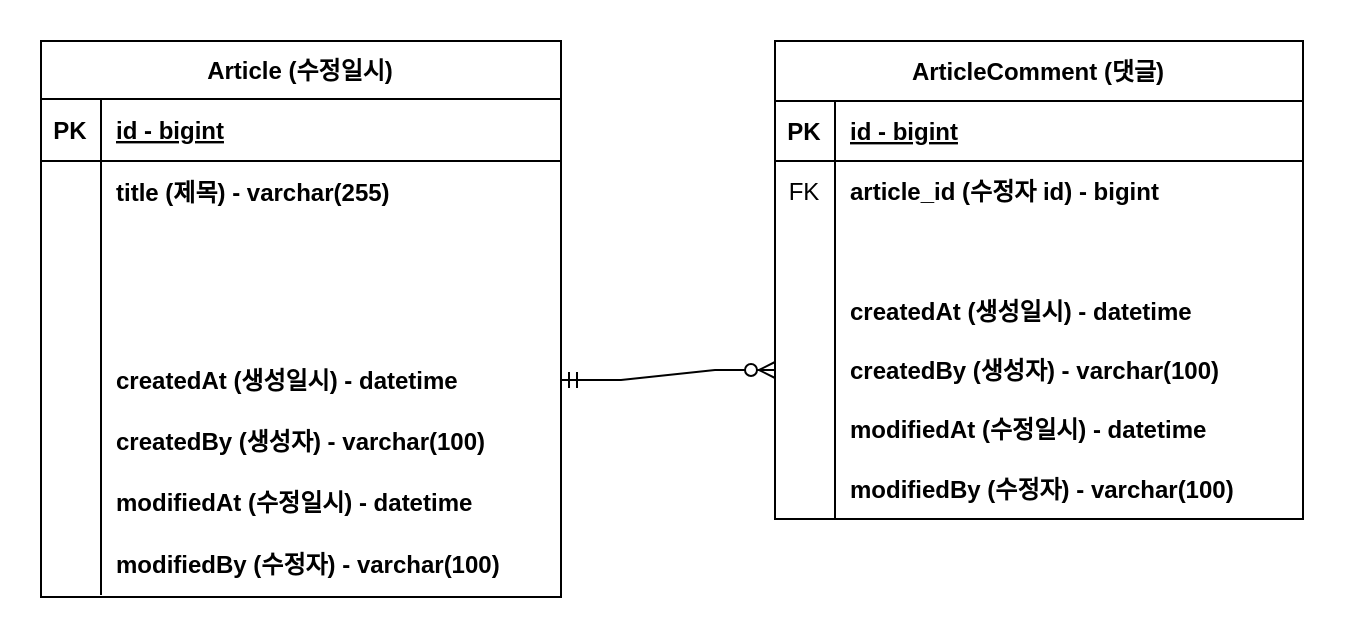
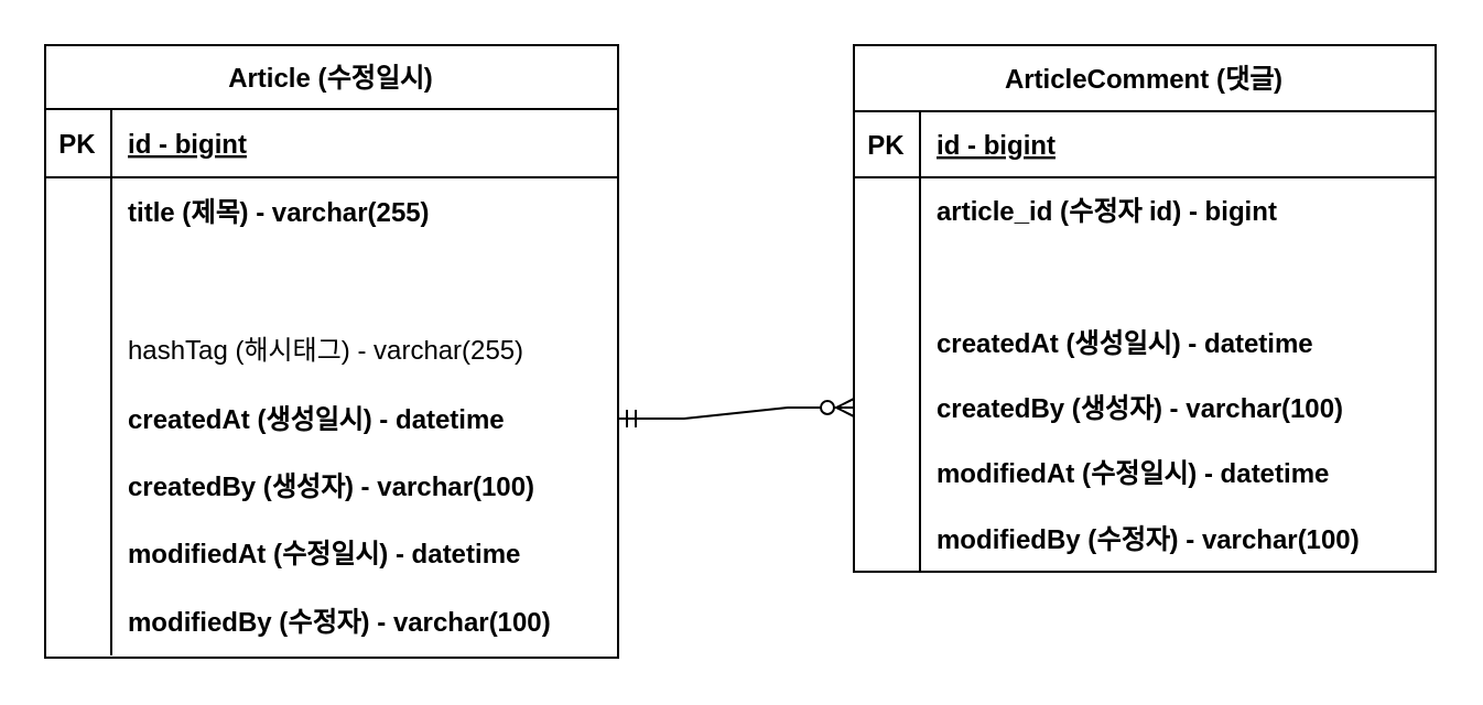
- <mxCell id="31" value="FK" style="shape=partialRectangle;overflow=hidden;connectable=0;fillColor=none;top=0;left=0;bottom=0;right=0;" parent="30" vertex="1"><mxGeometry width="30" height="30" as="geometry"><mxRectangle width="30" height="30" as="alternateBounds" /></mxGeometry></mxCell>
+ <mxCell id="13" value="hashTag (해시태그) - varchar(255)" style="shape=partialRectangle;overflow=hidden;connectable=0;fillColor=none;top=0;left=0;bottom=0;right=0;align=left;spacingLeft=6;" parent="11" vertex="1"><mxGeometry x="30" width="230" height="32" as="geometry"><mxRectangle width="230" height="32" as="alternateBounds" /></mxGeometry></mxCell>
